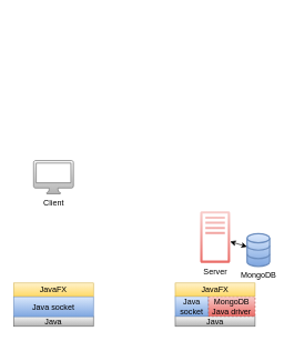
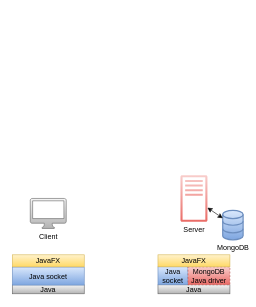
- <mxCell id="3" value="Client&lt;br&gt;" style="pointerEvents=1;shadow=0;dashed=0;html=1;strokeColor=#666666;fillColor=#f5f5f5;labelPosition=center;verticalLabelPosition=bottom;verticalAlign=top;outlineConnect=0;align=center;shape=mxgraph.office.devices.mac_client;gradientColor=#b3b3b3;" vertex="1" parent="1"><mxGeometry x="50" y="240" width="60" height="50" as="geometry" /></mxCell>
+ <mxCell id="3" value="Client&lt;br&gt;" style="pointerEvents=1;shadow=0;dashed=0;html=1;strokeColor=#666666;fillColor=#f5f5f5;labelPosition=center;verticalLabelPosition=bottom;verticalAlign=top;outlineConnect=0;align=center;shape=mxgraph.office.devices.mac_client;gradientColor=#b3b3b3;" vertex="1" parent="1"><mxGeometry x="50" y="330" width="60" height="50" as="geometry" /></mxCell>
- <mxCell id="4" value="Server" style="outlineConnect=0;gradientColor=#ea6b66;fillColor=#f8cecc;strokeColor=#b85450;dashed=0;verticalLabelPosition=bottom;verticalAlign=top;align=center;html=1;fontSize=12;fontStyle=0;aspect=fixed;pointerEvents=1;shape=mxgraph.aws4.traditional_server;" vertex="1" parent="1"><mxGeometry x="300.5" y="316" width="45" height="78" as="geometry" /></mxCell>
+ <mxCell id="4" value="Server" style="outlineConnect=0;gradientColor=#ea6b66;fillColor=#f8cecc;strokeColor=#b85450;dashed=0;verticalLabelPosition=bottom;verticalAlign=top;align=center;html=1;fontSize=12;fontStyle=0;aspect=fixed;pointerEvents=1;shape=mxgraph.aws4.traditional_server;" vertex="1" parent="1"><mxGeometry x="300.5" y="291" width="45" height="78" as="geometry" /></mxCell>
